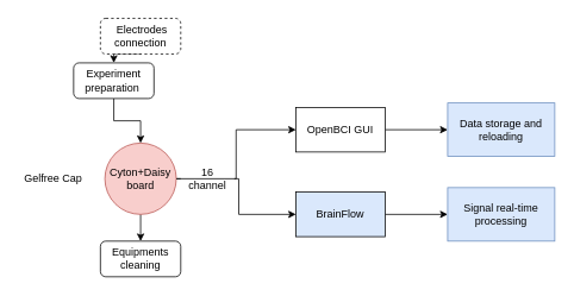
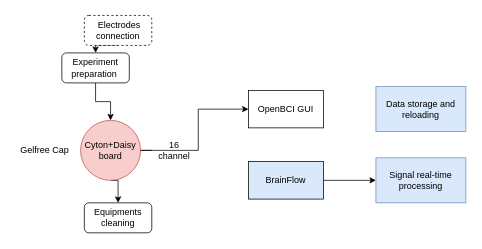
- <mxCell id="12" value="" style="edgeStyle=orthogonalEdgeStyle;rounded=0;orthogonalLoop=1;jettySize=auto;html=1;" parent="1" source="13" target="18" edge="1"><mxGeometry relative="1" as="geometry" /></mxCell>
- <mxCell id="5" value="Cyton+Daisy&lt;br&gt;board" style="ellipse;whiteSpace=wrap;html=1;aspect=fixed;fillColor=#f8cecc;strokeColor=#b85450;" parent="1" vertex="1"><mxGeometry x="117" y="160" width="80" height="80" as="geometry" /></mxCell>
+ <mxCell id="5" value="Cyton+Daisy&lt;br&gt;board" style="ellipse;whiteSpace=wrap;html=1;aspect=fixed;fillColor=#f8cecc;strokeColor=#b85450;" parent="1" vertex="1"><mxGeometry x="107" y="160" width="80" height="80" as="geometry" /></mxCell>
- <mxCell id="4" style="edgeStyle=orthogonalEdgeStyle;rounded=0;orthogonalLoop=1;jettySize=auto;html=1;exitX=1;exitY=0.5;exitDx=0;exitDy=0;entryX=0;entryY=0.5;entryDx=0;entryDy=0;startArrow=none;" parent="1" source="16" target="15" edge="1"><mxGeometry relative="1" as="geometry"><Array as="points"><mxPoint x="267" y="200" /><mxPoint x="267" y="240" /></Array></mxGeometry></mxCell>
